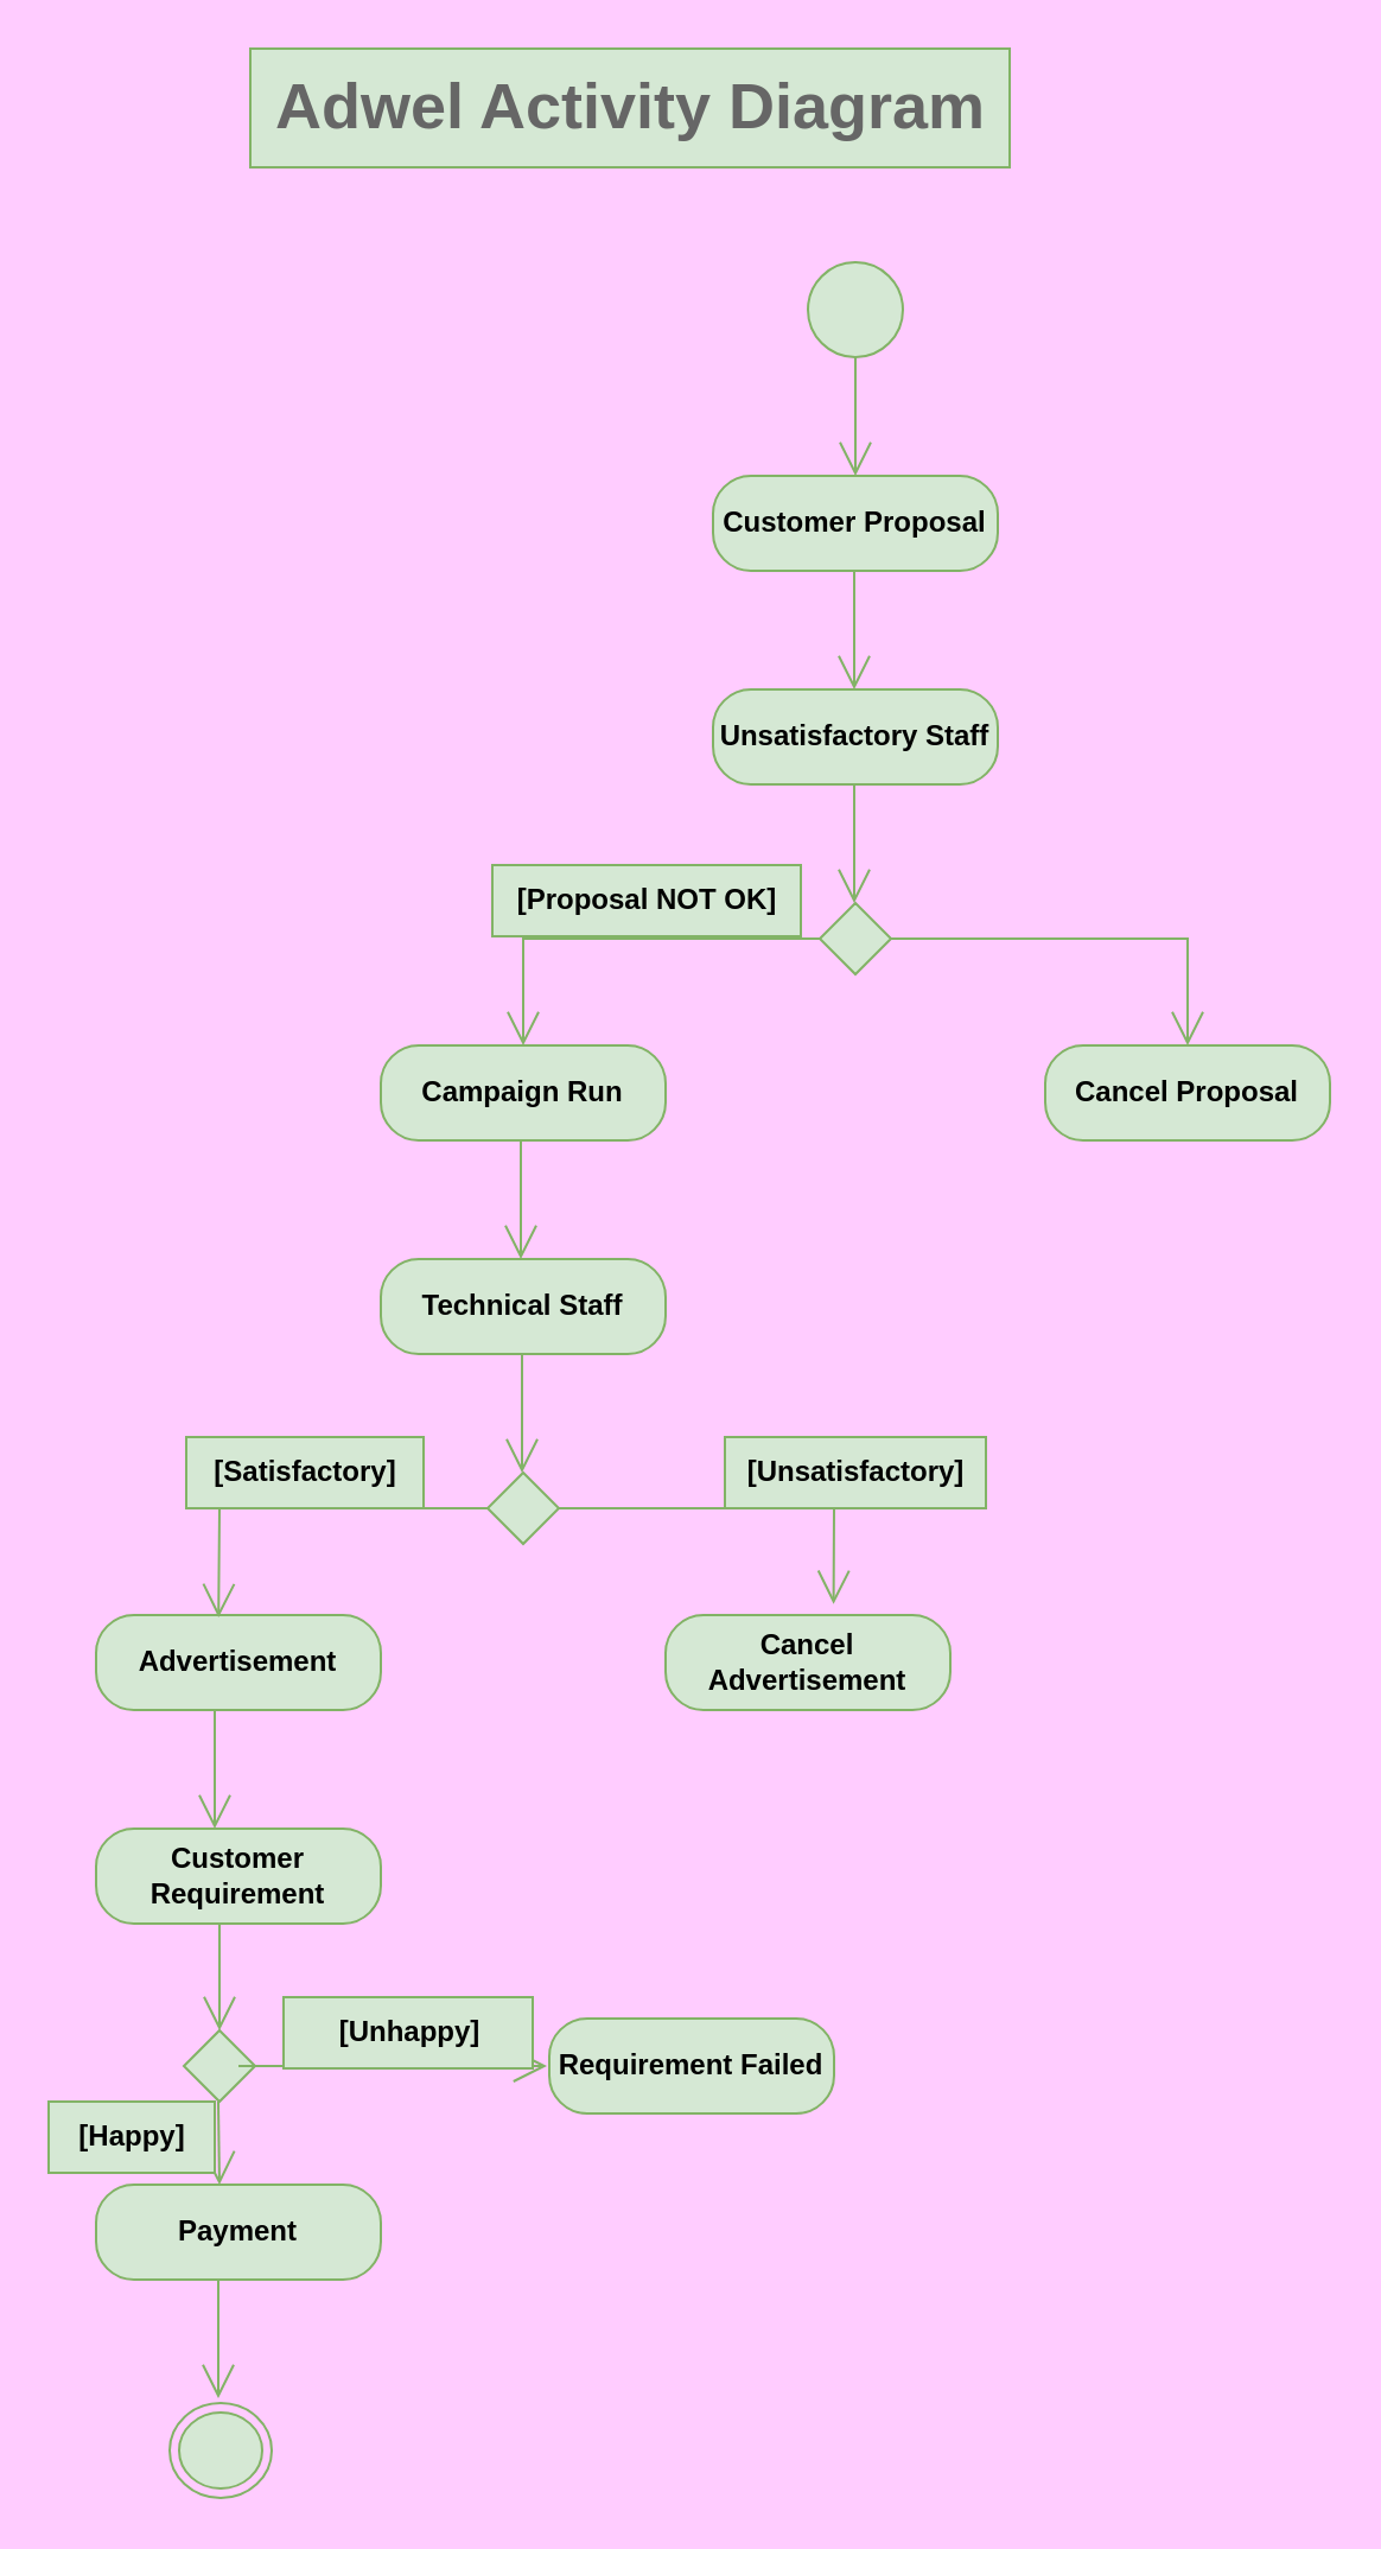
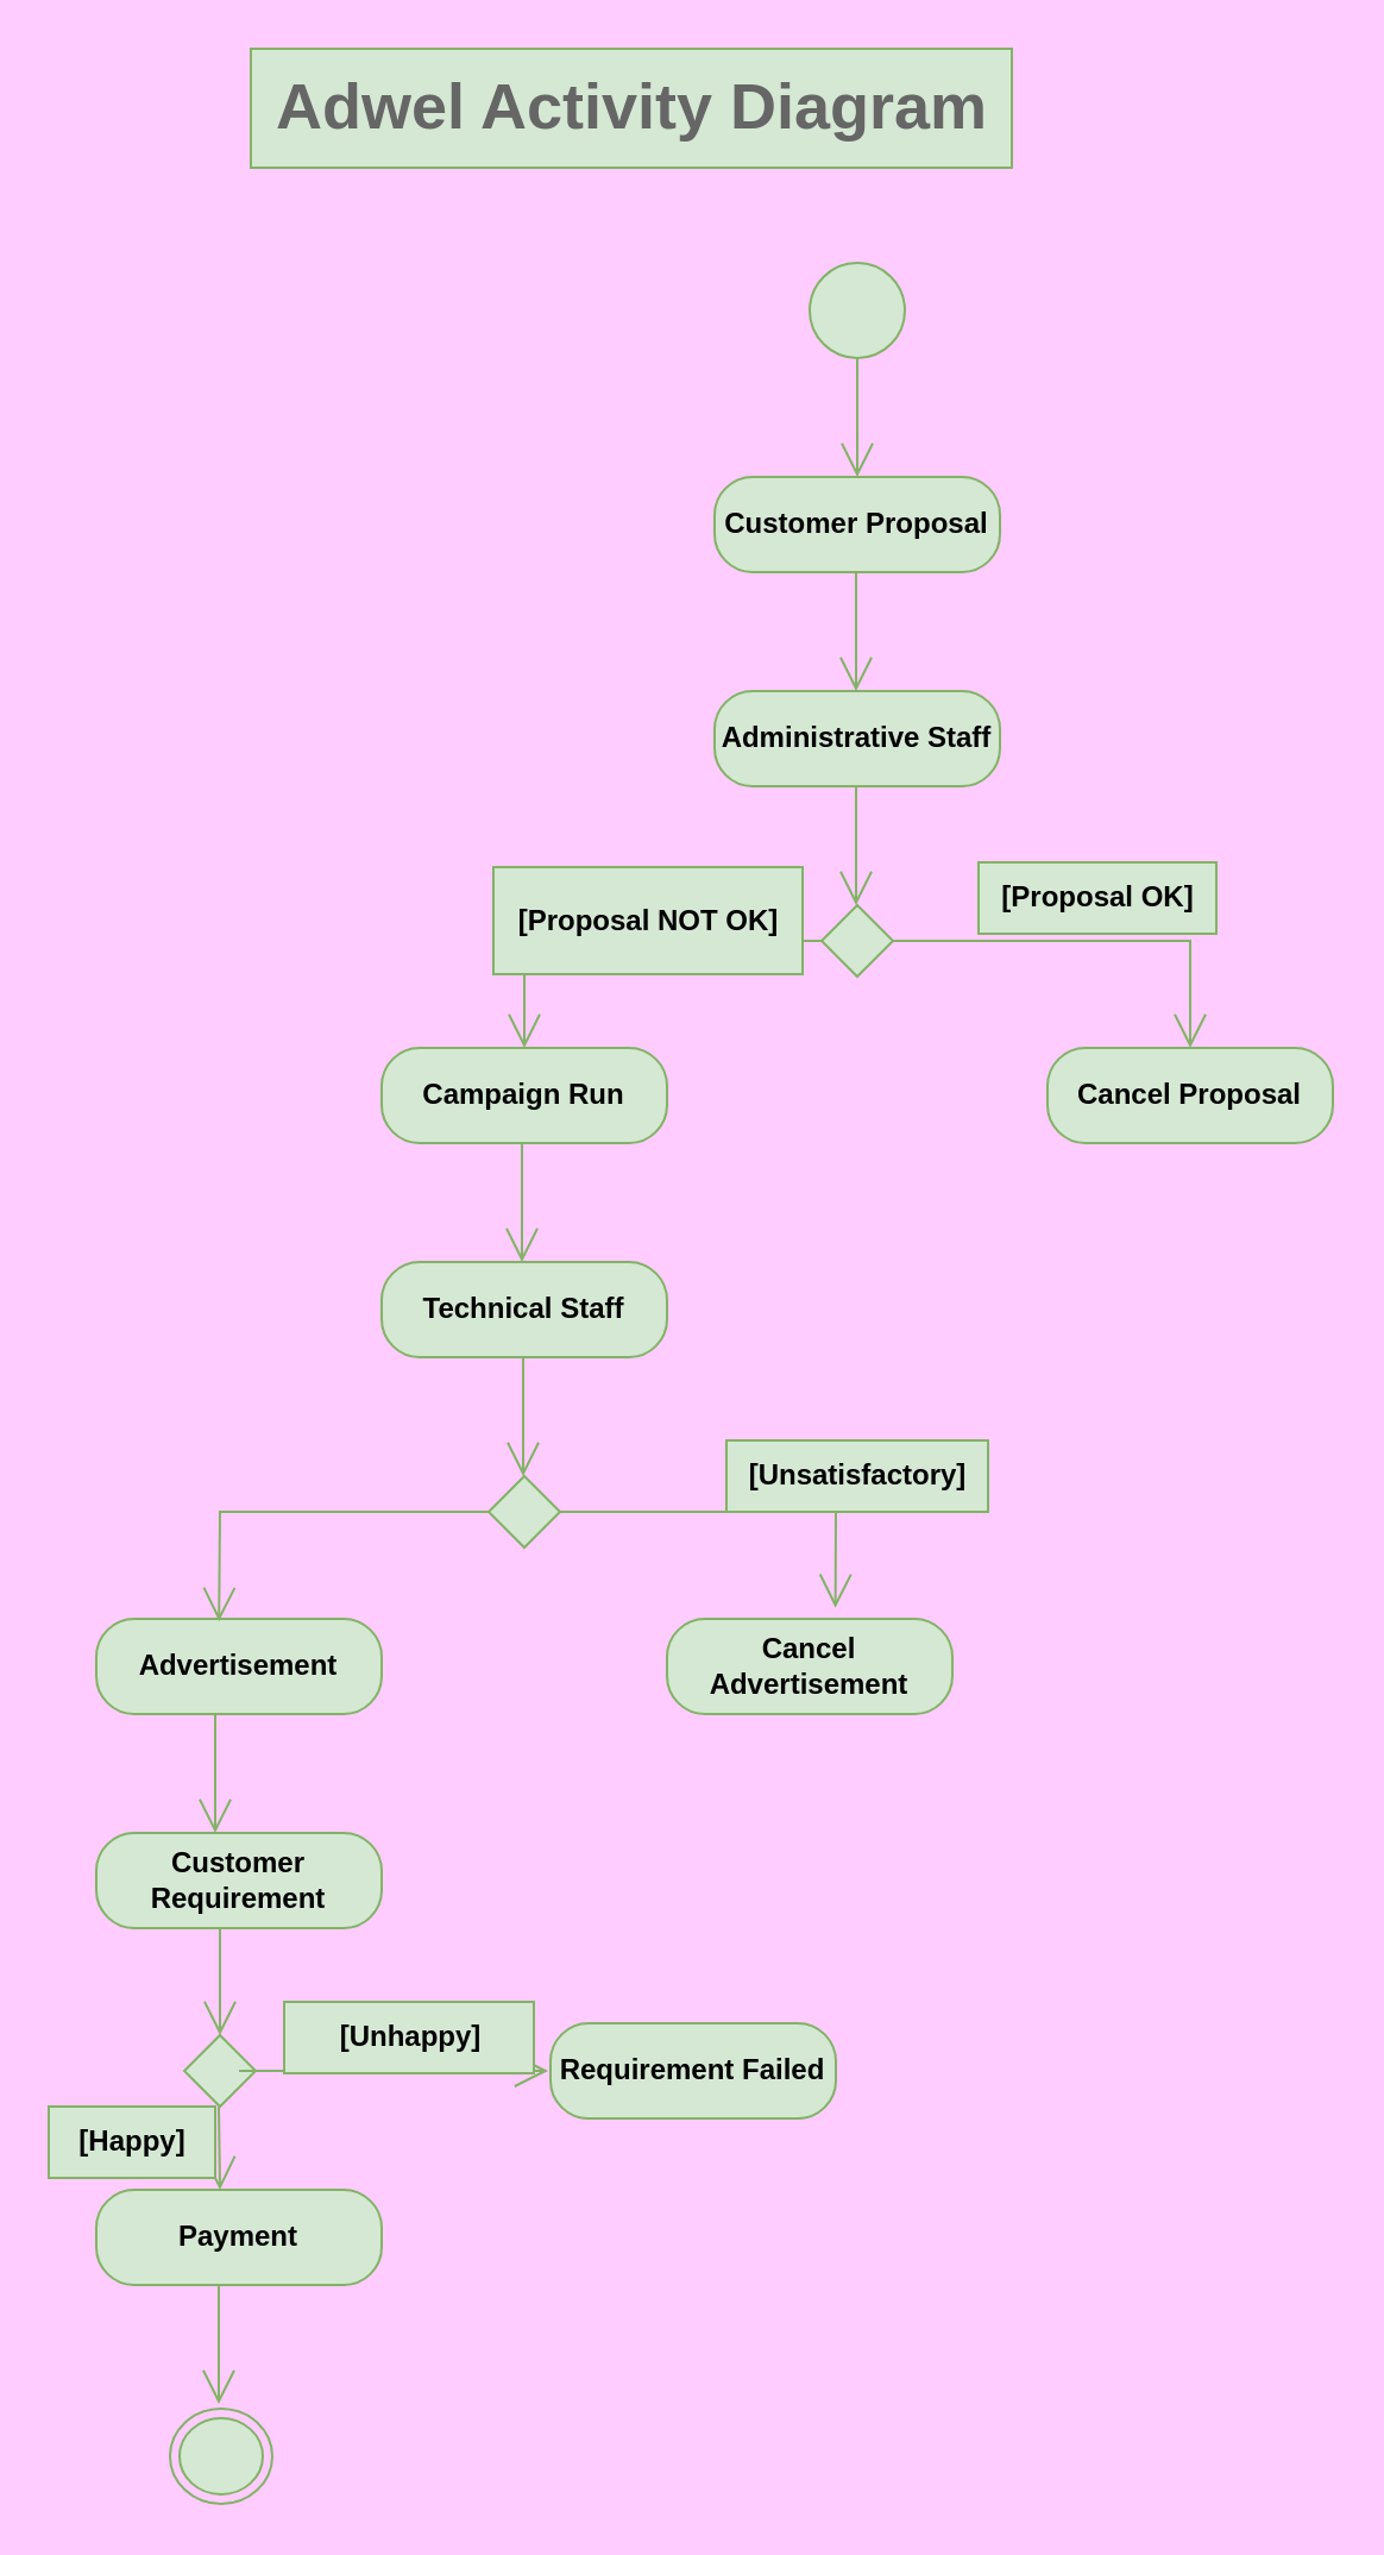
- <mxCell id="4" value="Unsatisfactory Staff" style="rounded=1;whiteSpace=wrap;html=1;arcSize=40;fillColor=#d5e8d4;strokeColor=#82b366;fontStyle=1;fontSize=12;" parent="1" vertex="1"><mxGeometry x="300" y="290" width="120" height="40" as="geometry" /></mxCell>
+ <mxCell id="4" value="Administrative Staff" style="rounded=1;whiteSpace=wrap;html=1;arcSize=40;fillColor=#d5e8d4;strokeColor=#82b366;fontStyle=1;fontSize=12;" parent="1" vertex="1"><mxGeometry x="300" y="290" width="120" height="40" as="geometry" /></mxCell>
+ <mxCell id="31" value="&lt;font style=&quot;font-size: 12px;&quot;&gt;&lt;b style=&quot;font-size: 12px;&quot;&gt;[Proposal OK]&lt;/b&gt;&lt;/font&gt;" style="text;html=1;align=center;verticalAlign=middle;resizable=0;points=[];autosize=1;strokeColor=#82b366;fillColor=#d5e8d4;fontSize=12;" parent="1" vertex="1"><mxGeometry x="411" y="362" width="100" height="30" as="geometry" /></mxCell>
- <mxCell id="32" value="[Proposal NOT OK]" style="text;html=1;align=center;verticalAlign=middle;resizable=0;points=[];autosize=1;strokeColor=#82b366;fillColor=#d5e8d4;fontSize=12;fontStyle=1" parent="1" vertex="1"><mxGeometry x="207" y="364" width="130" height="30" as="geometry" /></mxCell>
+ <mxCell id="32" value="[Proposal NOT OK]" style="text;html=1;align=center;verticalAlign=middle;resizable=0;points=[];autosize=1;strokeColor=#82b366;fillColor=#d5e8d4;fontSize=12;fontStyle=1" parent="1" vertex="1"><mxGeometry x="207" y="364" width="130" height="45" as="geometry" /></mxCell>
- <mxCell id="35" value="&lt;b&gt;[Satisfactory]&lt;/b&gt;" style="text;html=1;align=center;verticalAlign=middle;resizable=0;points=[];autosize=1;strokeColor=#82b366;fillColor=#d5e8d4;fontSize=12;" parent="1" vertex="1"><mxGeometry x="78" y="605" width="100" height="30" as="geometry" /></mxCell>
